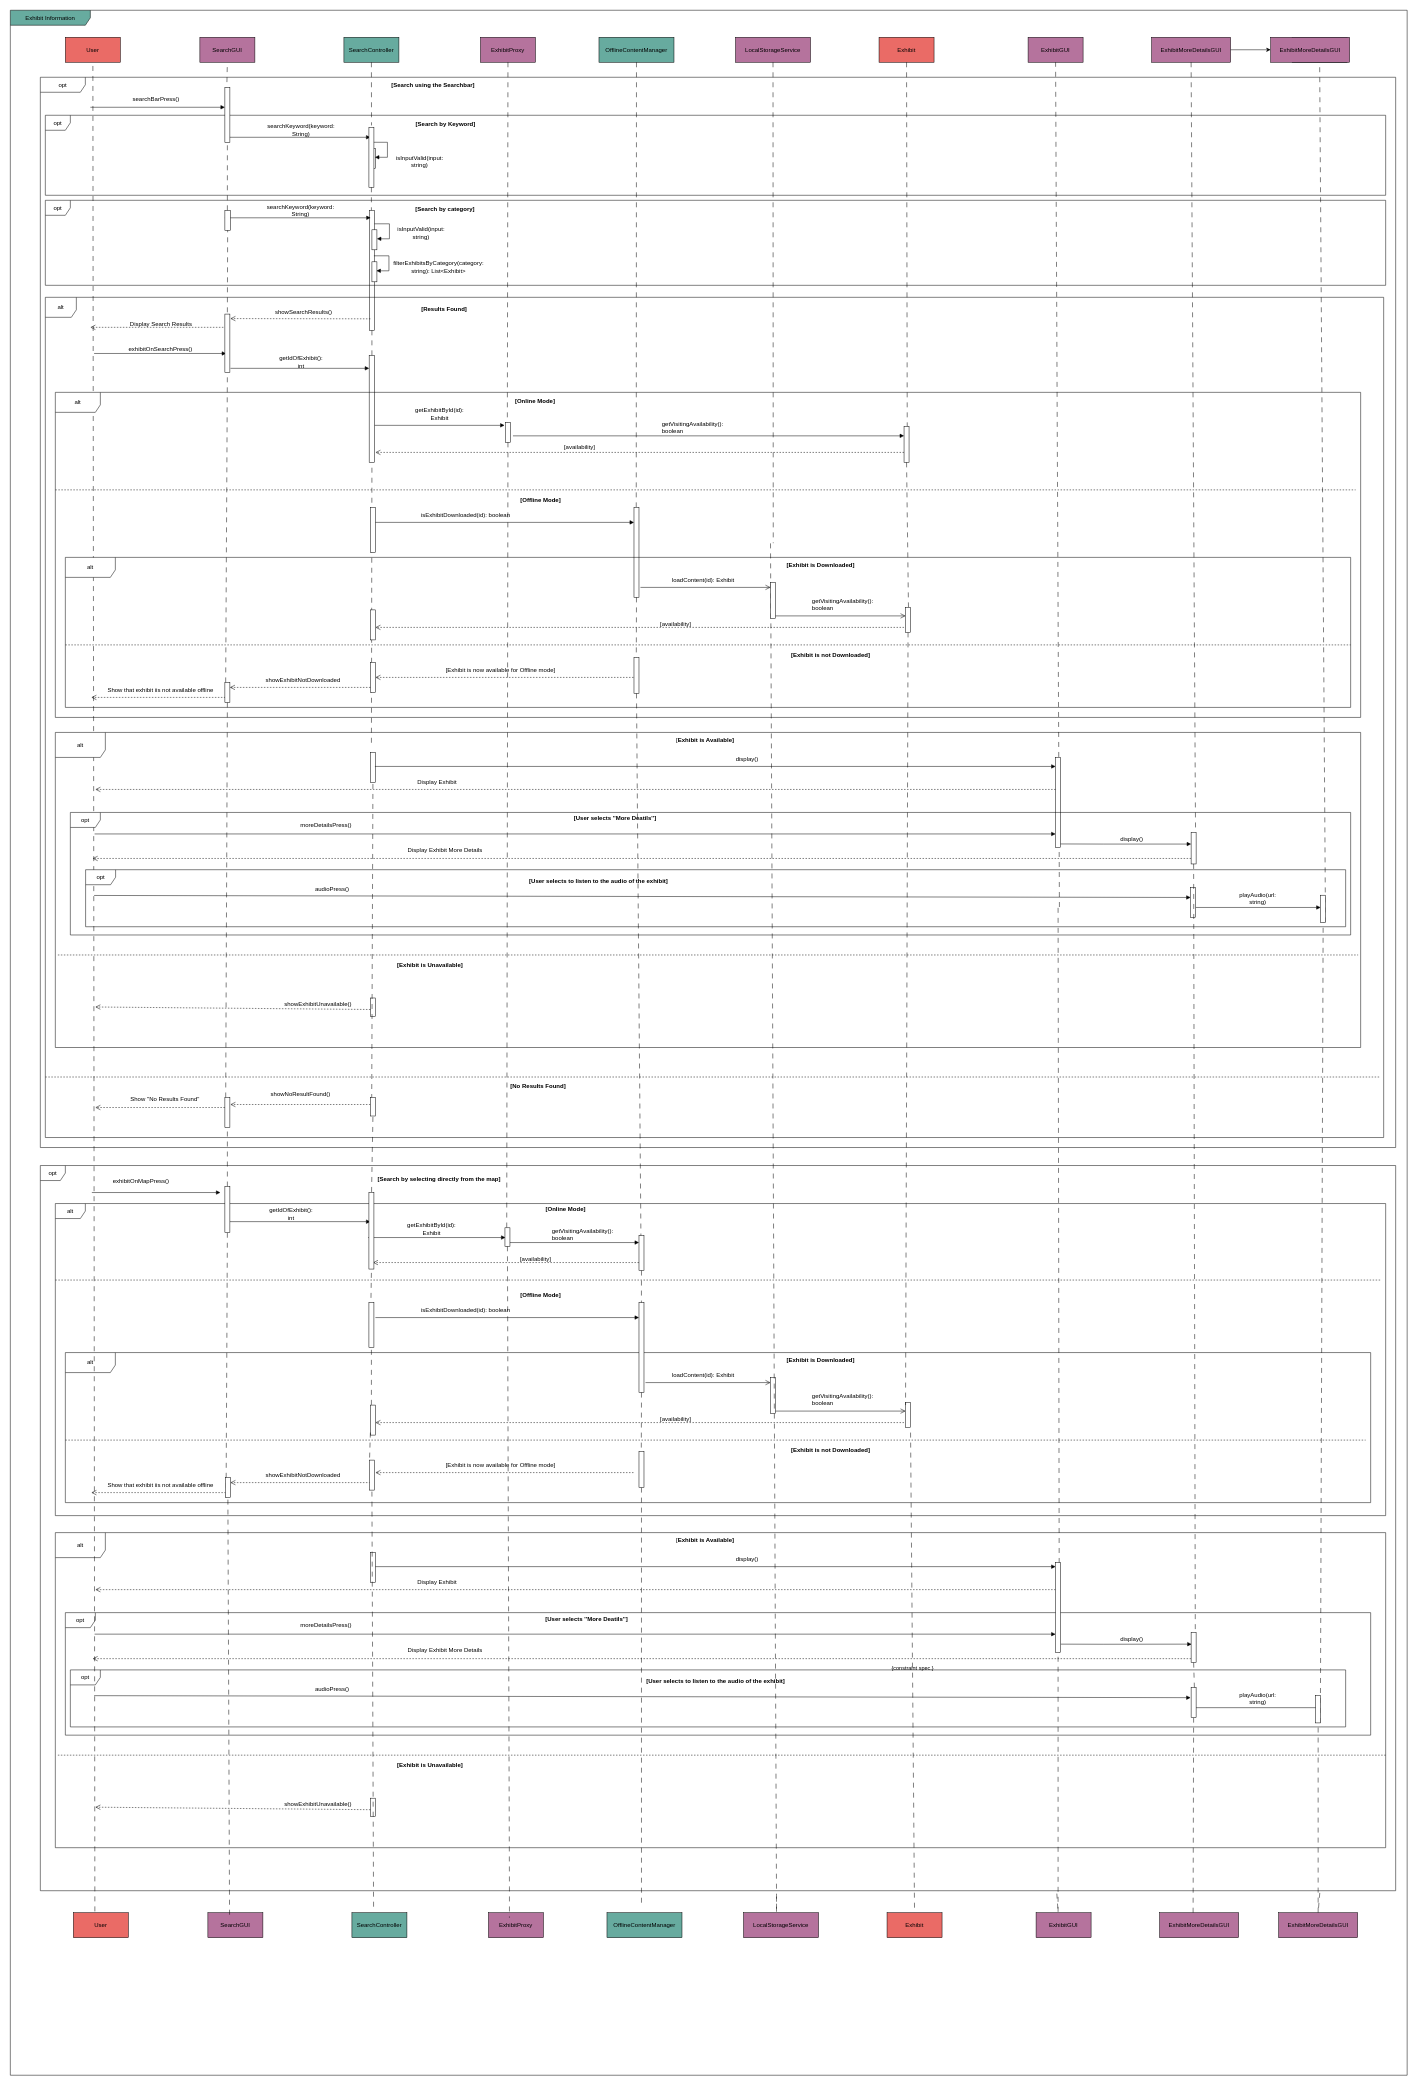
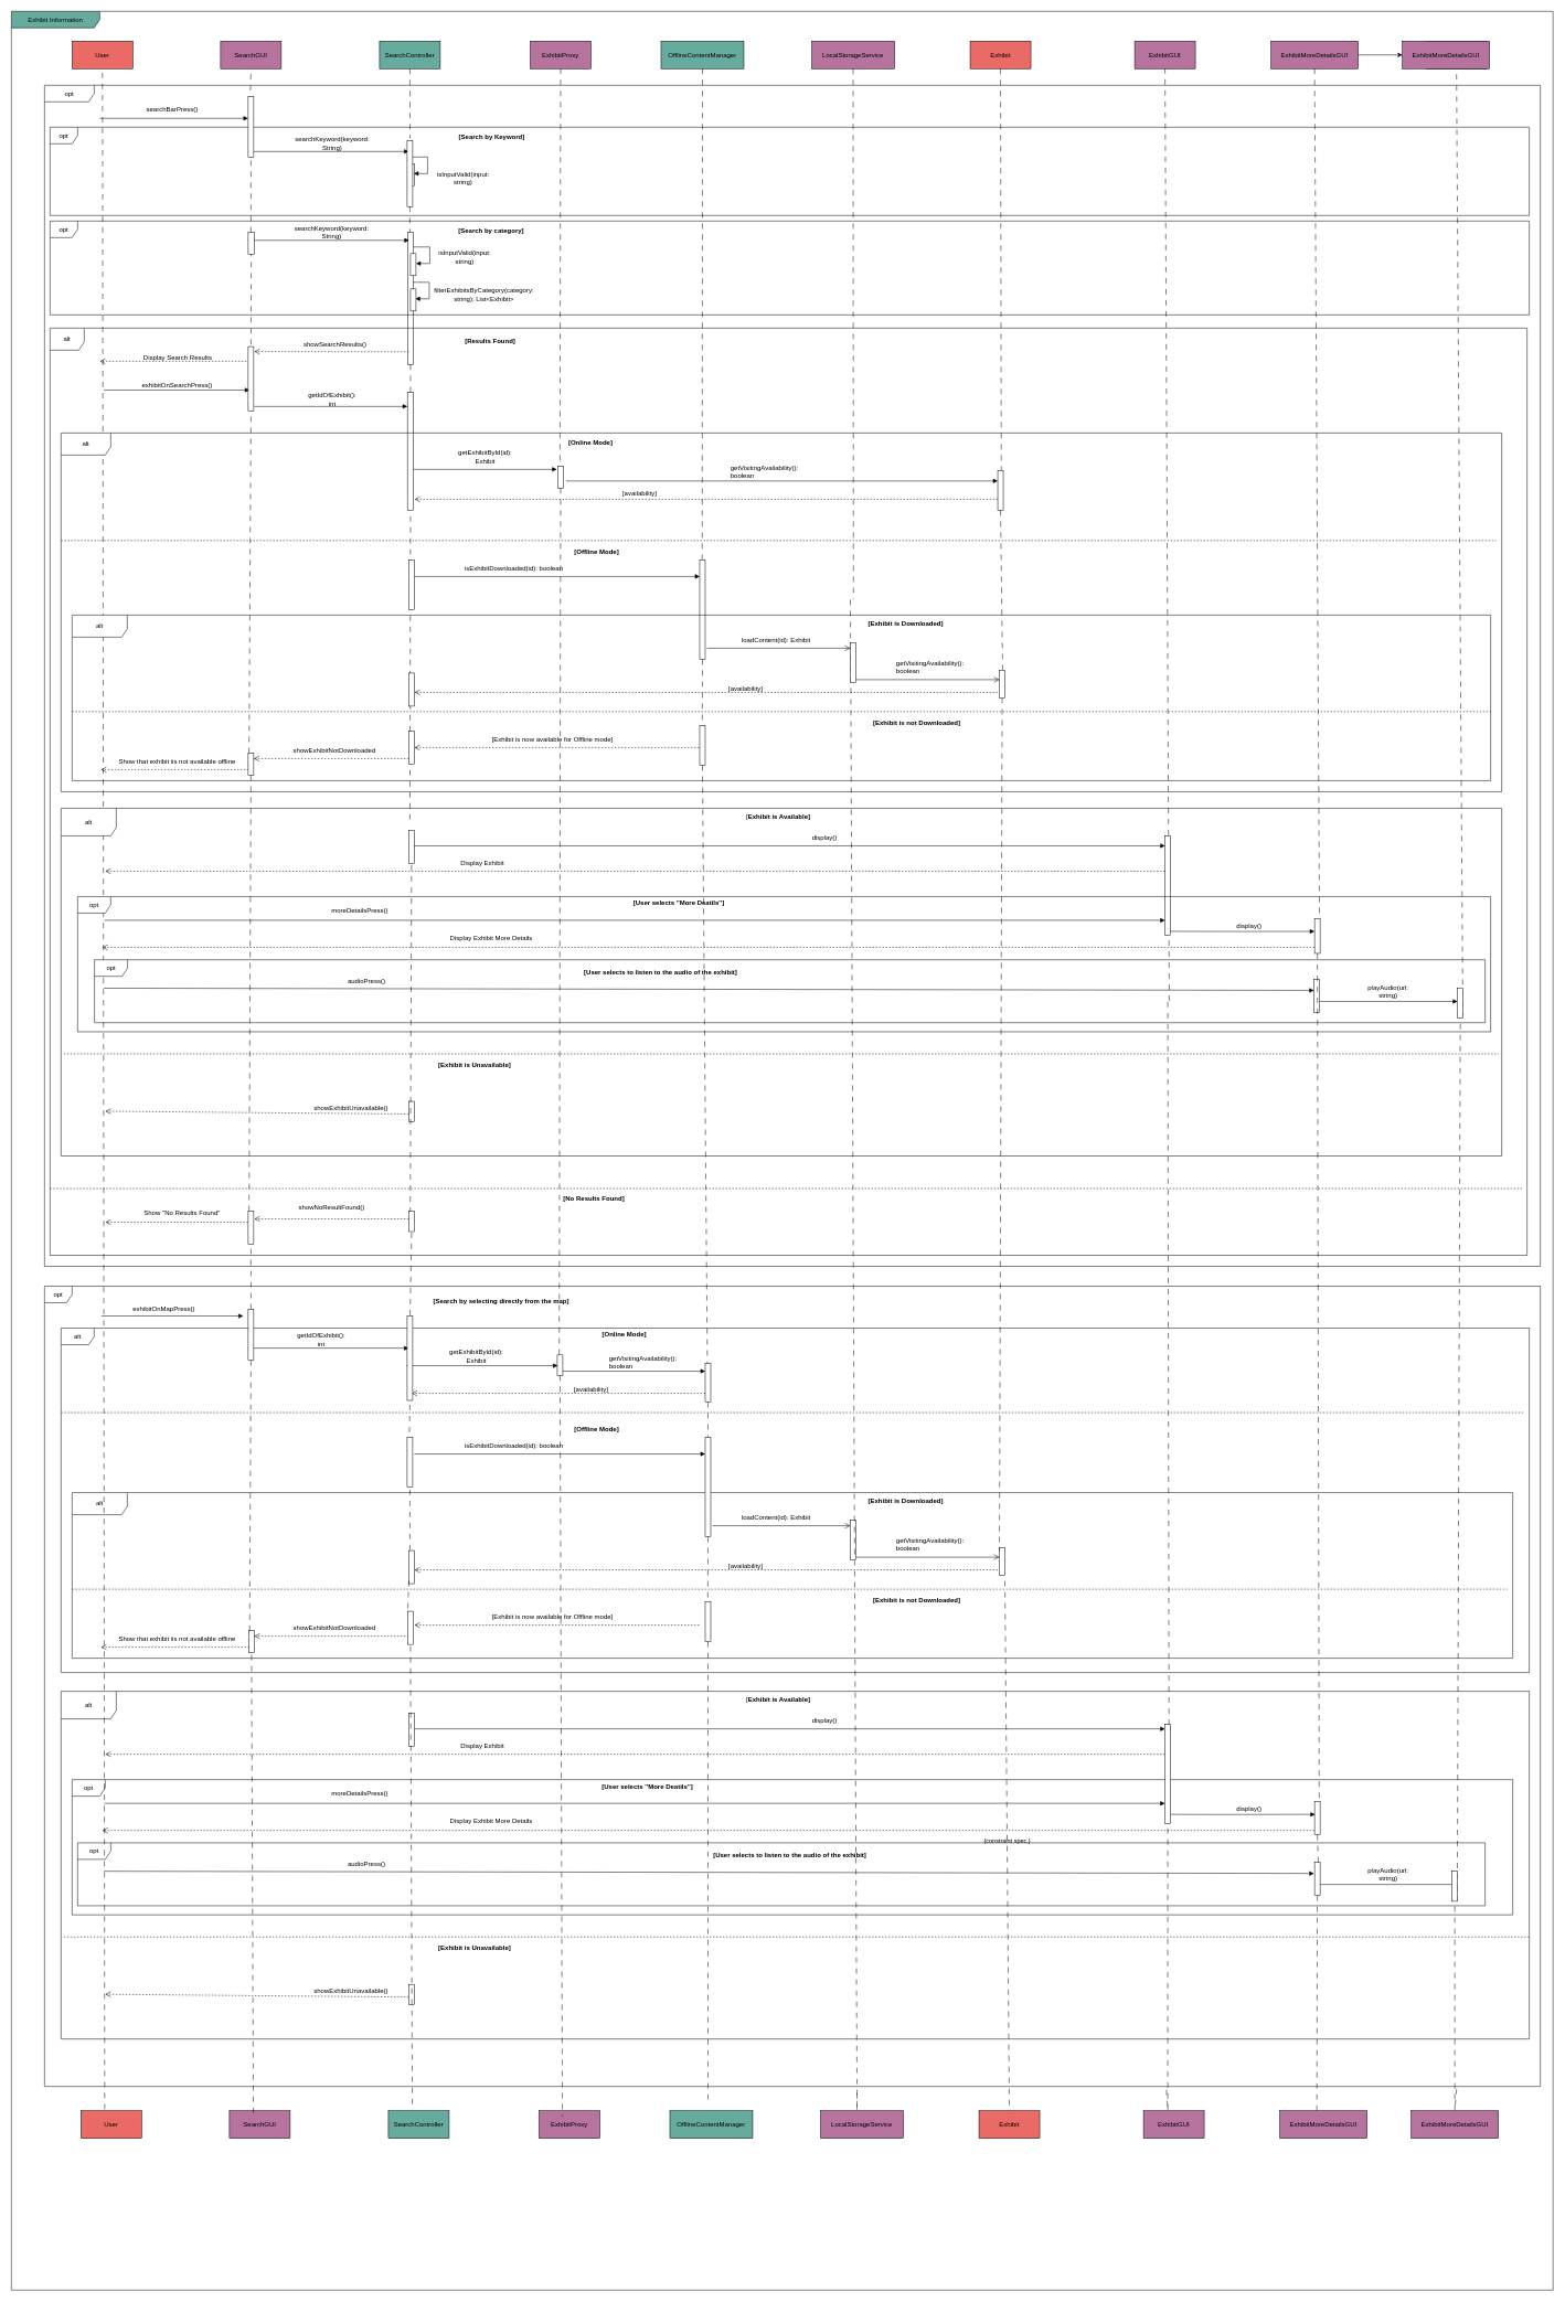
- <mxCell id="226" value="&lt;b&gt;[Search using the Searchbar]&lt;/b&gt;" style="text;html=1;align=center;verticalAlign=middle;resizable=0;points=[];autosize=1;strokeColor=none;fillColor=none;" parent="225" vertex="1"><mxGeometry x="690" width="190" height="30" as="geometry" /></mxCell>
- <mxCell id="20" value="&lt;b&gt;[Search by selecting directly from the map]&lt;/b&gt;" style="text;html=1;align=center;verticalAlign=middle;resizable=0;points=[];autosize=1;strokeColor=none;fillColor=none;" parent="8" vertex="1"><mxGeometry x="665" y="14" width="264" height="26" as="geometry" /></mxCell>
+ <mxCell id="20" value="&lt;b&gt;[Search by selecting directly from the map]&lt;/b&gt;" style="text;html=1;align=center;verticalAlign=middle;resizable=0;points=[];autosize=1;strokeColor=none;fillColor=none;" parent="8" vertex="1"><mxGeometry x="695" y="14" width="264" height="26" as="geometry" /></mxCell>
- <mxCell id="11" value="&lt;span style=&quot;text-align: left; text-wrap-mode: wrap;&quot;&gt;exhibitOnMapPress()&lt;/span&gt;" style="text;html=1;align=center;verticalAlign=middle;resizable=0;points=[];autosize=1;strokeColor=none;fillColor=none;" parent="8" vertex="1"><mxGeometry x="135" y="18" width="131" height="26" as="geometry" /></mxCell>
+ <mxCell id="11" value="&lt;span style=&quot;text-align: left; text-wrap-mode: wrap;&quot;&gt;exhibitOnMapPress()&lt;/span&gt;" style="text;html=1;align=center;verticalAlign=middle;resizable=0;points=[];autosize=1;strokeColor=none;fillColor=none;" parent="8" vertex="1"><mxGeometry x="150" y="28" width="131" height="26" as="geometry" /></mxCell>
